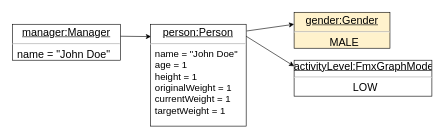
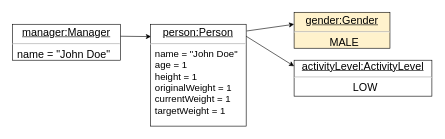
- <mxCell id="7" value="&lt;u style=&quot;font-size: 18px&quot;&gt;activityLevel:FmxGraphModel&lt;br&gt;&lt;/u&gt;&lt;hr&gt;&lt;p style=&quot;margin: 0px ; margin-left: 8px&quot;&gt;&lt;font style=&quot;font-size: 18px&quot;&gt;LOW&lt;/font&gt;&lt;/p&gt;&lt;p style=&quot;margin: 0px ; margin-left: 8px&quot;&gt;&lt;br&gt;&lt;/p&gt;" style="verticalAlign=top;align=center;overflow=fill;fontSize=12;fontFamily=Helvetica;html=1;" vertex="1" parent="1"><mxGeometry x="490" y="100" width="230" height="60" as="geometry" /></mxCell>
+ <mxCell id="7" value="&lt;u style=&quot;font-size: 18px&quot;&gt;activityLevel:ActivityLevel&lt;br&gt;&lt;/u&gt;&lt;hr&gt;&lt;p style=&quot;margin: 0px ; margin-left: 8px&quot;&gt;&lt;font style=&quot;font-size: 18px&quot;&gt;LOW&lt;/font&gt;&lt;/p&gt;&lt;p style=&quot;margin: 0px ; margin-left: 8px&quot;&gt;&lt;br&gt;&lt;/p&gt;" style="verticalAlign=top;align=center;overflow=fill;fontSize=12;fontFamily=Helvetica;html=1;" vertex="1" parent="1"><mxGeometry x="490" y="100" width="230" height="60" as="geometry" /></mxCell>
